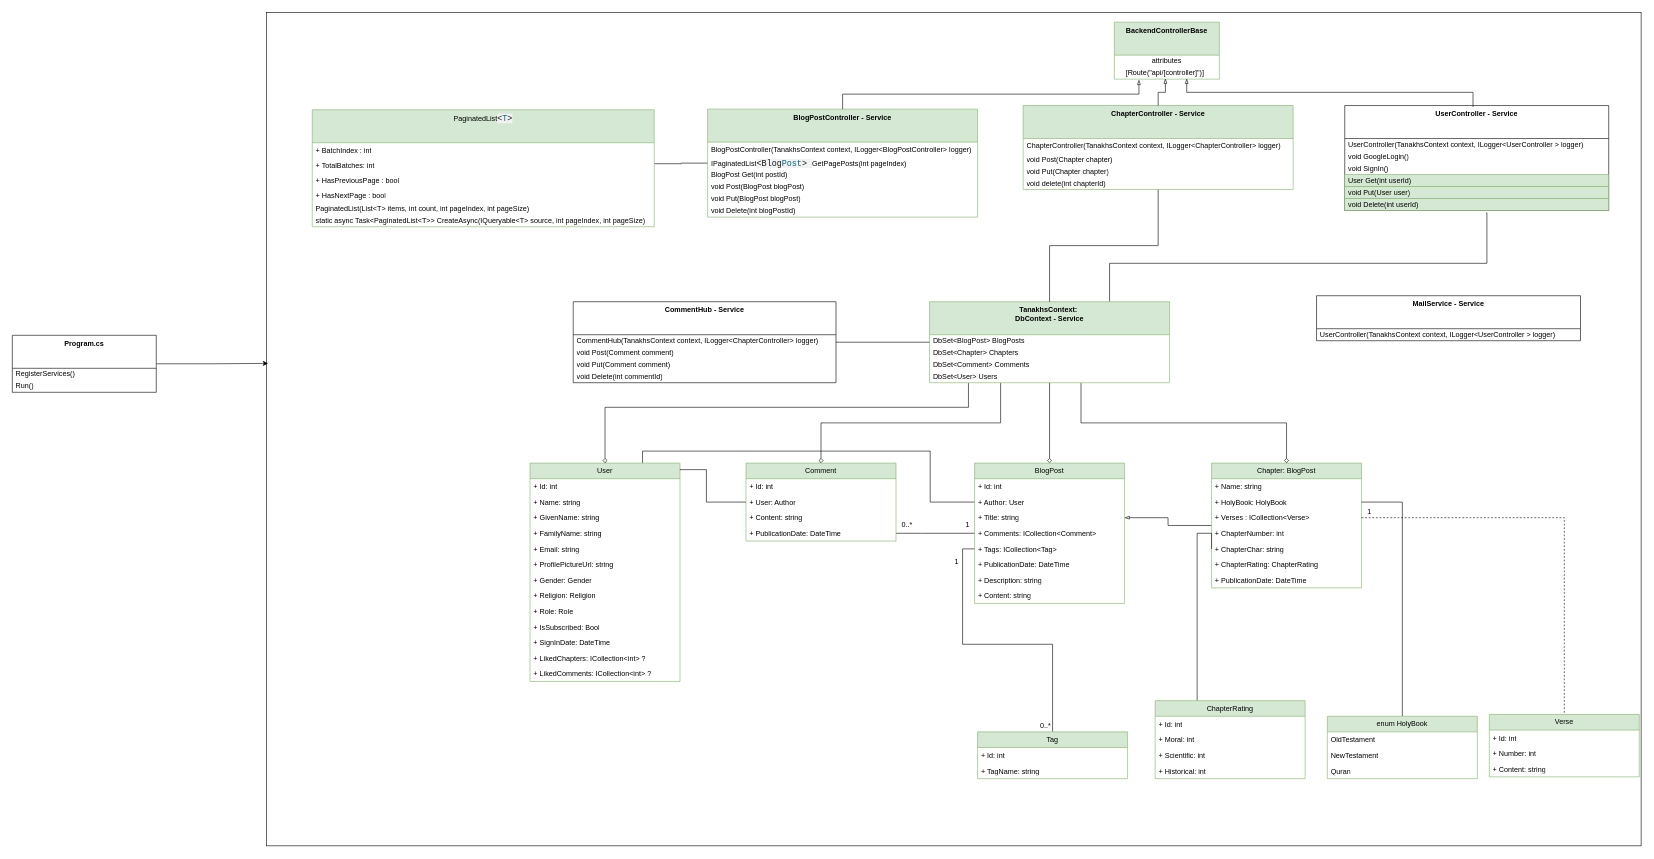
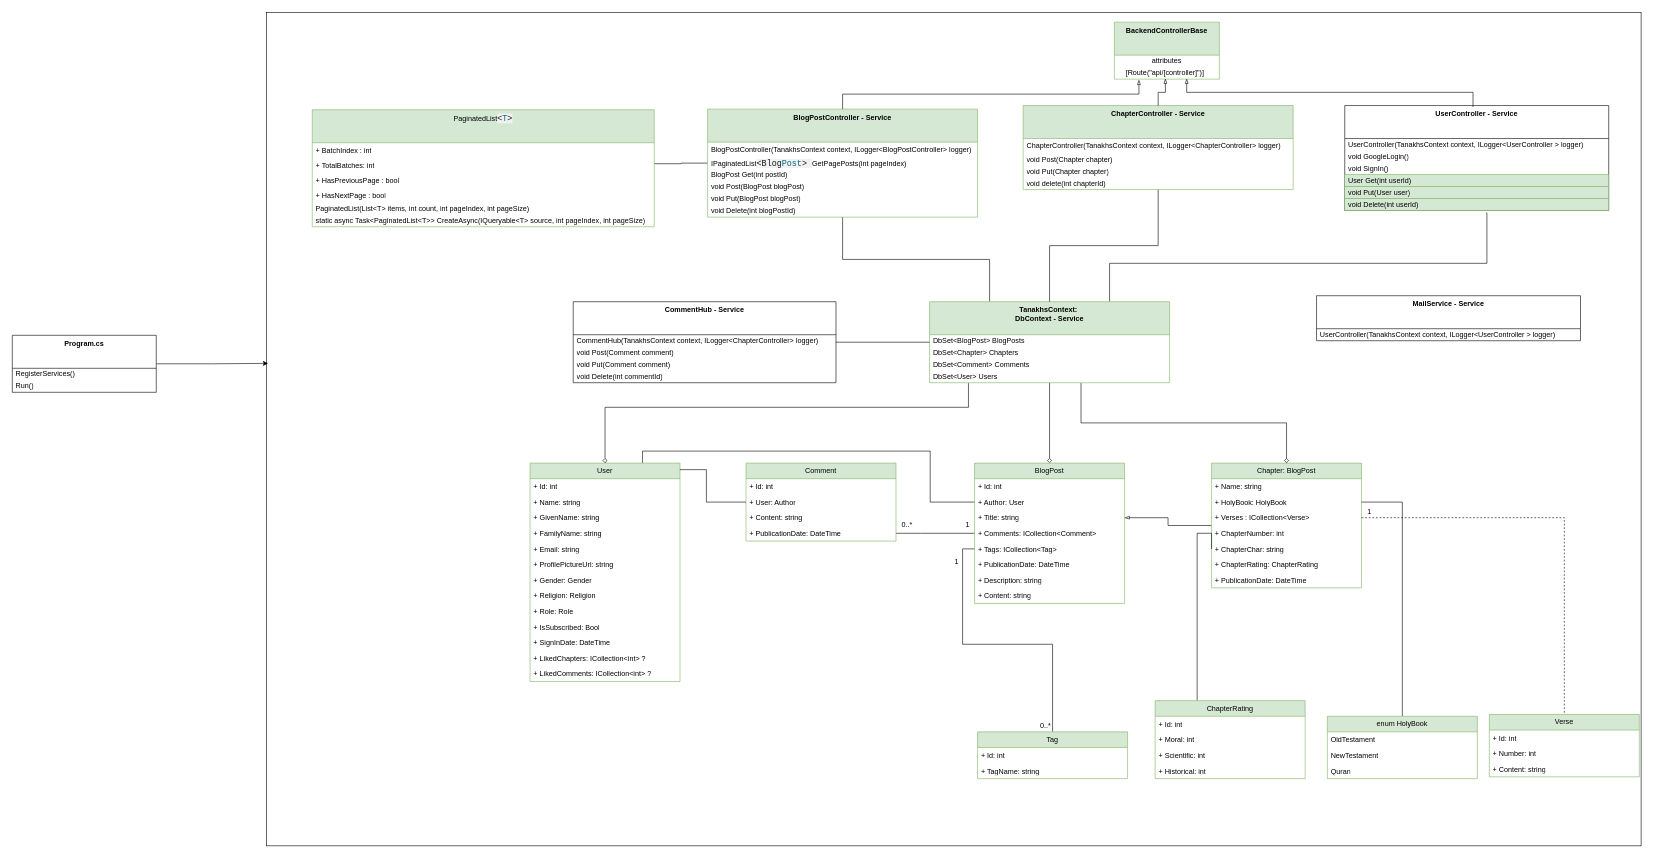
+ <mxCell id="3" style="edgeStyle=orthogonalEdgeStyle;rounded=0;orthogonalLoop=1;jettySize=auto;html=1;entryX=0.25;entryY=0;entryDx=0;entryDy=0;endArrow=none;endFill=0;" parent="1" source="5" target="66" edge="1"><mxGeometry relative="1" as="geometry" /></mxCell>
- <mxCell id="100" style="edgeStyle=orthogonalEdgeStyle;rounded=0;orthogonalLoop=1;jettySize=auto;html=1;entryX=0.5;entryY=0;entryDx=0;entryDy=0;endArrow=diamond;endFill=0;exitX=0.296;exitY=1.034;exitDx=0;exitDy=0;exitPerimeter=0;" parent="1" source="70" target="45" edge="1"><mxGeometry relative="1" as="geometry"><mxPoint x="1759" y="647" as="sourcePoint" /><mxPoint x="1759" y="781" as="targetPoint" /></mxGeometry></mxCell>
